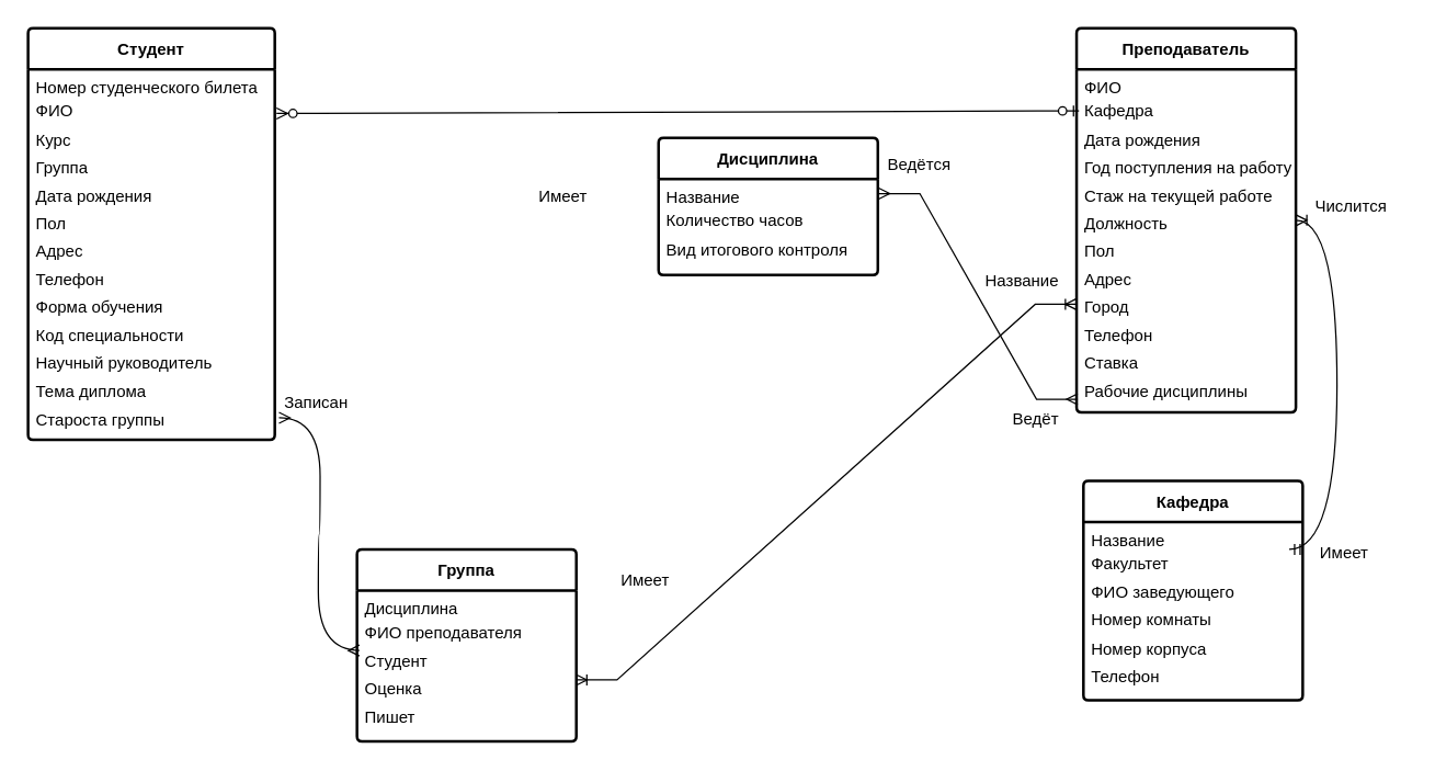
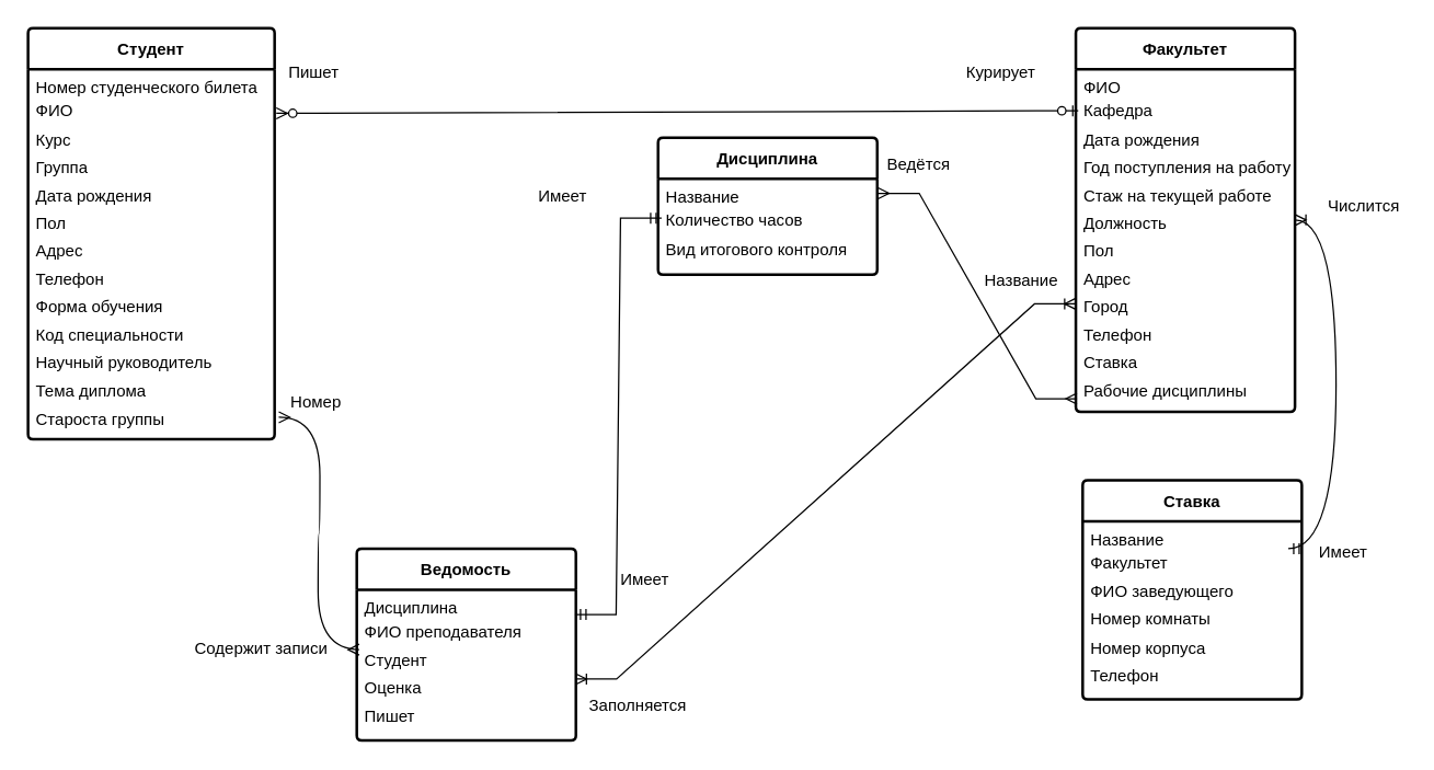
- <mxCell id="6" value="&lt;b&gt;&lt;font style=&quot;font-size: 12px;&quot;&gt;Преподаватель&lt;/font&gt;&lt;/b&gt;" style="swimlane;childLayout=stackLayout;horizontal=1;startSize=30;horizontalStack=0;rounded=1;fontSize=14;fontStyle=0;strokeWidth=2;resizeParent=0;resizeLast=1;shadow=0;dashed=0;align=center;arcSize=4;whiteSpace=wrap;html=1;" parent="1" vertex="1"><mxGeometry x="785" y="20" width="160" height="280" as="geometry" /></mxCell>
+ <mxCell id="6" value="&lt;b&gt;&lt;font style=&quot;font-size: 12px;&quot;&gt;Факультет&lt;/font&gt;&lt;/b&gt;" style="swimlane;childLayout=stackLayout;horizontal=1;startSize=30;horizontalStack=0;rounded=1;fontSize=14;fontStyle=0;strokeWidth=2;resizeParent=0;resizeLast=1;shadow=0;dashed=0;align=center;arcSize=4;whiteSpace=wrap;html=1;" parent="1" vertex="1"><mxGeometry x="785" y="20" width="160" height="280" as="geometry" /></mxCell>
+ <mxCell id="16" value="Пишет&amp;nbsp;" style="text;html=1;align=center;verticalAlign=middle;resizable=0;points=[];autosize=1;strokeColor=none;fillColor=none;" vertex="1" parent="1"><mxGeometry x="200" y="38" width="60" height="30" as="geometry" /></mxCell>
+ <mxCell id="17" value="Курирует" style="text;html=1;align=center;verticalAlign=middle;resizable=0;points=[];autosize=1;strokeColor=none;fillColor=none;" vertex="1" parent="1"><mxGeometry x="695" y="38" width="70" height="30" as="geometry" /></mxCell>
- <mxCell id="22" value="Числится" style="text;html=1;align=center;verticalAlign=middle;resizable=0;points=[];autosize=1;strokeColor=none;fillColor=none;" vertex="1" parent="1"><mxGeometry x="945" y="135" width="80" height="30" as="geometry" /></mxCell>
+ <mxCell id="22" value="Числится" style="text;html=1;align=center;verticalAlign=middle;resizable=0;points=[];autosize=1;strokeColor=none;fillColor=none;" vertex="1" parent="1"><mxGeometry x="955" y="135" width="80" height="30" as="geometry" /></mxCell>
- <mxCell id="18" value="Записан" style="text;html=1;align=center;verticalAlign=middle;resizable=0;points=[];autosize=1;strokeColor=none;fillColor=none;" vertex="1" parent="1"><mxGeometry x="195" y="278" width="70" height="30" as="geometry" /></mxCell>
+ <mxCell id="18" value="Номер" style="text;html=1;align=center;verticalAlign=middle;resizable=0;points=[];autosize=1;strokeColor=none;fillColor=none;" vertex="1" parent="1"><mxGeometry x="195" y="278" width="70" height="30" as="geometry" /></mxCell>
+ <mxCell id="13" value="" style="edgeStyle=entityRelationEdgeStyle;fontSize=12;html=1;endArrow=ERmandOne;startArrow=ERmandOne;rounded=0;exitX=0.996;exitY=0.165;exitDx=0;exitDy=0;exitPerimeter=0;entryX=0.016;entryY=0.409;entryDx=0;entryDy=0;entryPerimeter=0;" parent="1" source="11" target="3" edge="1"><mxGeometry width="100" height="100" relative="1" as="geometry"><mxPoint x="430" y="510" as="sourcePoint" /><mxPoint x="530" y="410" as="targetPoint" /></mxGeometry></mxCell>
- <mxCell id="27" value="Ведёт" style="text;html=1;align=center;verticalAlign=middle;resizable=0;points=[];autosize=1;strokeColor=none;fillColor=none;" vertex="1" parent="1"><mxGeometry x="725" y="290" width="60" height="30" as="geometry" /></mxCell>
- <mxCell id="4" value="&lt;font style=&quot;font-size: 12px;&quot;&gt;&lt;b&gt;Кафедра&lt;/b&gt;&lt;/font&gt;" style="swimlane;childLayout=stackLayout;horizontal=1;startSize=30;horizontalStack=0;rounded=1;fontSize=14;fontStyle=0;strokeWidth=2;resizeParent=0;resizeLast=1;shadow=0;dashed=0;align=center;arcSize=4;whiteSpace=wrap;html=1;" parent="1" vertex="1"><mxGeometry x="790" y="350" width="160" height="160" as="geometry" /></mxCell>
+ <mxCell id="4" value="&lt;font style=&quot;font-size: 12px;&quot;&gt;&lt;b&gt;Ставка&lt;/b&gt;&lt;/font&gt;" style="swimlane;childLayout=stackLayout;horizontal=1;startSize=30;horizontalStack=0;rounded=1;fontSize=14;fontStyle=0;strokeWidth=2;resizeParent=0;resizeLast=1;shadow=0;dashed=0;align=center;arcSize=4;whiteSpace=wrap;html=1;" parent="1" vertex="1"><mxGeometry x="790" y="350" width="160" height="160" as="geometry" /></mxCell>
- <mxCell id="10" value="&lt;b&gt;&lt;font style=&quot;font-size: 12px;&quot;&gt;Группа&lt;/font&gt;&lt;/b&gt;" style="swimlane;childLayout=stackLayout;horizontal=1;startSize=30;horizontalStack=0;rounded=1;fontSize=14;fontStyle=0;strokeWidth=2;resizeParent=0;resizeLast=1;shadow=0;dashed=0;align=center;arcSize=4;whiteSpace=wrap;html=1;" parent="1" vertex="1"><mxGeometry x="260" y="400" width="160" height="140" as="geometry" /></mxCell>
+ <mxCell id="10" value="&lt;b&gt;&lt;font style=&quot;font-size: 12px;&quot;&gt;Ведомость&lt;/font&gt;&lt;/b&gt;" style="swimlane;childLayout=stackLayout;horizontal=1;startSize=30;horizontalStack=0;rounded=1;fontSize=14;fontStyle=0;strokeWidth=2;resizeParent=0;resizeLast=1;shadow=0;dashed=0;align=center;arcSize=4;whiteSpace=wrap;html=1;" parent="1" vertex="1"><mxGeometry x="260" y="400" width="160" height="140" as="geometry" /></mxCell>
+ <mxCell id="19" value="Содержит записи" style="text;html=1;align=center;verticalAlign=middle;resizable=0;points=[];autosize=1;strokeColor=none;fillColor=none;" vertex="1" parent="1"><mxGeometry x="130" y="458" width="120" height="30" as="geometry" /></mxCell>
+ <mxCell id="24" value="Заполняется" style="text;html=1;align=center;verticalAlign=middle;resizable=0;points=[];autosize=1;strokeColor=none;fillColor=none;" vertex="1" parent="1"><mxGeometry x="420" y="500" width="90" height="30" as="geometry" /></mxCell>
